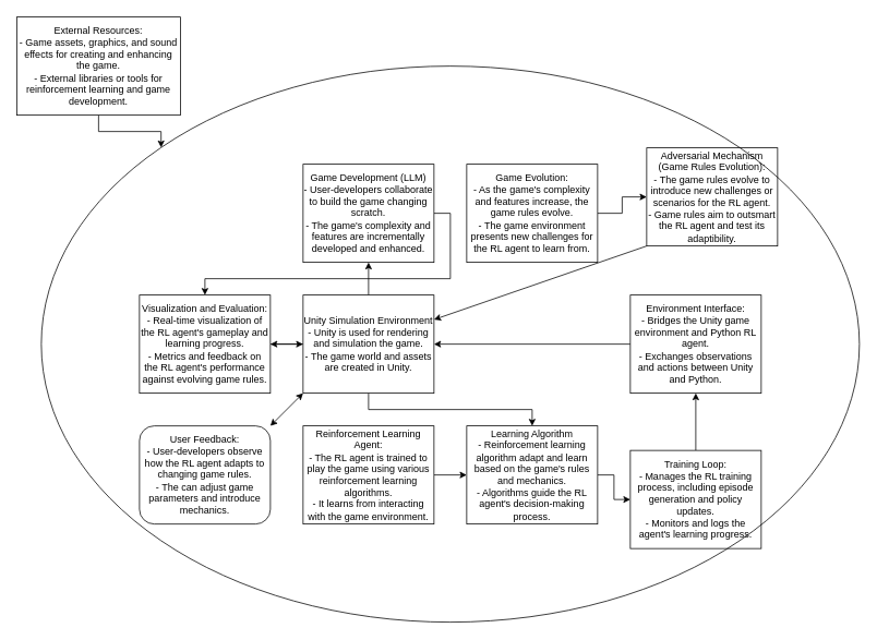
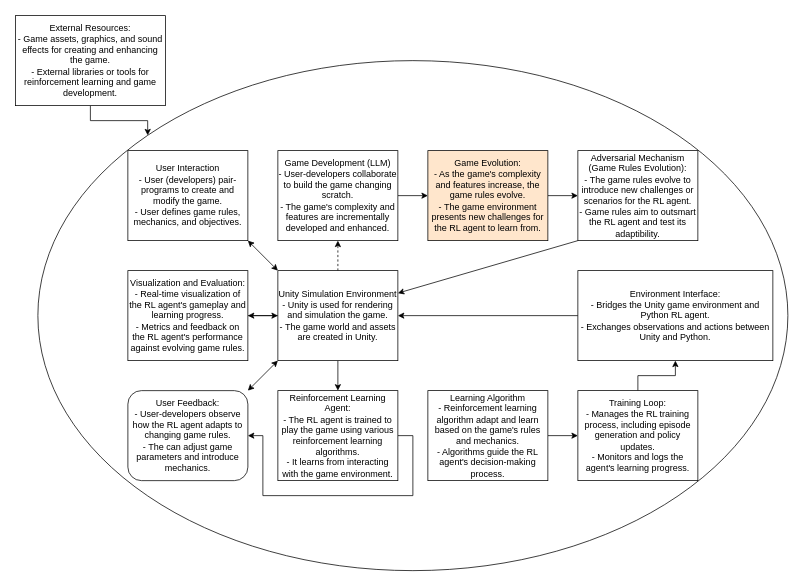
- <mxCell id="17" value="Adversarial Mechanism (Game Rules Evolution):&lt;br&gt;- The game rules evolve to introduce new challenges or scenarios for the RL agent.&lt;br&gt;- Game rules aim to outsmart the RL agent and test its adaptibility." style="rounded=0;whiteSpace=wrap;html=1;" vertex="1" parent="1"><mxGeometry x="790" y="180" width="160" height="120" as="geometry" /></mxCell>
+ <mxCell id="17" value="Adversarial Mechanism (Game Rules Evolution):&lt;br&gt;- The game rules evolve to introduce new challenges or scenarios for the RL agent.&lt;br&gt;- Game rules aim to outsmart the RL agent and test its adaptibility." style="rounded=0;whiteSpace=wrap;html=1;" vertex="1" parent="1"><mxGeometry x="770" y="200" width="160" height="120" as="geometry" /></mxCell>
+ <mxCell id="2" value="User Interaction&lt;br&gt;- User (developers) pair-programs to create and modify the game.&lt;br&gt;- User defines game rules, mechanics, and objectives." style="rounded=0;whiteSpace=wrap;html=1;" parent="1" vertex="1"><mxGeometry x="170" y="200" width="160" height="120" as="geometry" /></mxCell>
- <mxCell id="16" value="Game Evolution:&lt;br&gt;- As the game's complexity and features increase, the game rules evolve.&lt;br&gt;- The game environment presents new challenges for the RL agent to learn from." style="rounded=0;whiteSpace=wrap;html=1;" vertex="1" parent="1"><mxGeometry y="200" width="160" height="120" as="geometry" x="570" /></mxCell>
+ <mxCell id="16" value="Game Evolution:&lt;br&gt;- As the game's complexity and features increase, the game rules evolve.&lt;br&gt;- The game environment presents new challenges for the RL agent to learn from." style="rounded=0;whiteSpace=wrap;html=1;fillColor=#ffe6cc;" vertex="1" parent="1"><mxGeometry y="200" width="160" height="120" as="geometry" x="570" /></mxCell>
- <mxCell id="3" style="edgeStyle=orthogonalEdgeStyle;rounded=0;orthogonalLoop=1;jettySize=auto;html=1;exitX=1;exitY=0.5;exitDx=0;exitDy=0;" edge="1" parent="1" source="4" target="19"><mxGeometry relative="1" as="geometry" /></mxCell>
+ <mxCell id="3" style="edgeStyle=orthogonalEdgeStyle;rounded=0;orthogonalLoop=1;jettySize=auto;html=1;exitX=1;exitY=0.5;exitDx=0;exitDy=0;entryX=0;entryY=0.5;entryDx=0;entryDy=0;" edge="1" parent="1" source="4" target="16"><mxGeometry relative="1" as="geometry" /></mxCell>
+ <mxCell id="27" value="" style="endArrow=classic;startArrow=classic;html=1;rounded=0;exitX=1;exitY=1;exitDx=0;exitDy=0;entryX=0;entryY=0;entryDx=0;entryDy=0;" edge="1" parent="1" source="2" target="8"><mxGeometry width="50" height="50" relative="1" as="geometry"><mxPoint x="680" y="390" as="sourcePoint" /><mxPoint x="730" y="340" as="targetPoint" /></mxGeometry></mxCell>
- <mxCell id="6" style="edgeStyle=orthogonalEdgeStyle;rounded=0;orthogonalLoop=1;jettySize=auto;html=1;exitX=0.5;exitY=0;exitDx=0;exitDy=0;entryX=0.5;entryY=1;entryDx=0;entryDy=0;" edge="1" parent="1" source="8" target="4"><mxGeometry relative="1" as="geometry" /></mxCell>
+ <mxCell id="6" style="edgeStyle=orthogonalEdgeStyle;rounded=0;orthogonalLoop=1;jettySize=auto;html=1;exitX=0.5;exitY=0;exitDx=0;exitDy=0;entryX=0.5;entryY=1;entryDx=0;entryDy=0;dashed=1;" edge="1" parent="1" source="8" target="4"><mxGeometry relative="1" as="geometry" /></mxCell>
- <mxCell id="24" value="Environment Interface:&lt;br&gt;- Bridges the Unity game environment and Python RL agent.&lt;br&gt;- Exchanges observations and actions between Unity and Python." style="rounded=0;whiteSpace=wrap;html=1;" vertex="1" parent="1"><mxGeometry x="770" y="360" width="160" height="120" as="geometry" /></mxCell>
+ <mxCell id="24" value="Environment Interface:&lt;br&gt;- Bridges the Unity game environment and Python RL agent.&lt;br&gt;- Exchanges observations and actions between Unity and Python." style="rounded=0;whiteSpace=wrap;html=1;" vertex="1" parent="1"><mxGeometry x="770" y="360" width="260" height="120" as="geometry" /></mxCell>
- <mxCell id="5" style="edgeStyle=orthogonalEdgeStyle;rounded=0;orthogonalLoop=1;jettySize=auto;html=1;exitX=0.5;exitY=1;exitDx=0;exitDy=0;" edge="1" parent="1" source="8" target="12"><mxGeometry relative="1" as="geometry" /></mxCell>
+ <mxCell id="5" style="edgeStyle=orthogonalEdgeStyle;rounded=0;orthogonalLoop=1;jettySize=auto;html=1;exitX=0.5;exitY=1;exitDx=0;exitDy=0;entryX=0.5;entryY=0;entryDx=0;entryDy=0;" edge="1" parent="1" source="8" target="10"><mxGeometry relative="1" as="geometry" /></mxCell>
- <mxCell id="9" style="edgeStyle=orthogonalEdgeStyle;rounded=0;orthogonalLoop=1;jettySize=auto;html=1;exitX=1;exitY=0.5;exitDx=0;exitDy=0;entryX=0;entryY=0.5;entryDx=0;entryDy=0;" edge="1" parent="1" source="10" target="12"><mxGeometry relative="1" as="geometry" /></mxCell>
+ <mxCell id="9" style="edgeStyle=orthogonalEdgeStyle;rounded=0;orthogonalLoop=1;jettySize=auto;html=1;exitX=1;exitY=0.5;exitDx=0;exitDy=0;" edge="1" parent="1" source="10" target="20"><mxGeometry relative="1" as="geometry" /></mxCell>
- <mxCell id="14" value="Training Loop:&lt;br&gt;- Manages the RL training process, including episode generation and policy updates.&lt;br&gt;- Monitors and logs the agent's learning progress." style="rounded=0;whiteSpace=wrap;html=1;" vertex="1" parent="1"><mxGeometry x="770" y="550" width="160" height="120" as="geometry" /></mxCell>
+ <mxCell id="14" value="Training Loop:&lt;br&gt;- Manages the RL training process, including episode generation and policy updates.&lt;br&gt;- Monitors and logs the agent's learning progress." style="rounded=0;whiteSpace=wrap;html=1;" vertex="1" parent="1"><mxGeometry x="770" y="520" width="160" height="120" as="geometry" /></mxCell>
